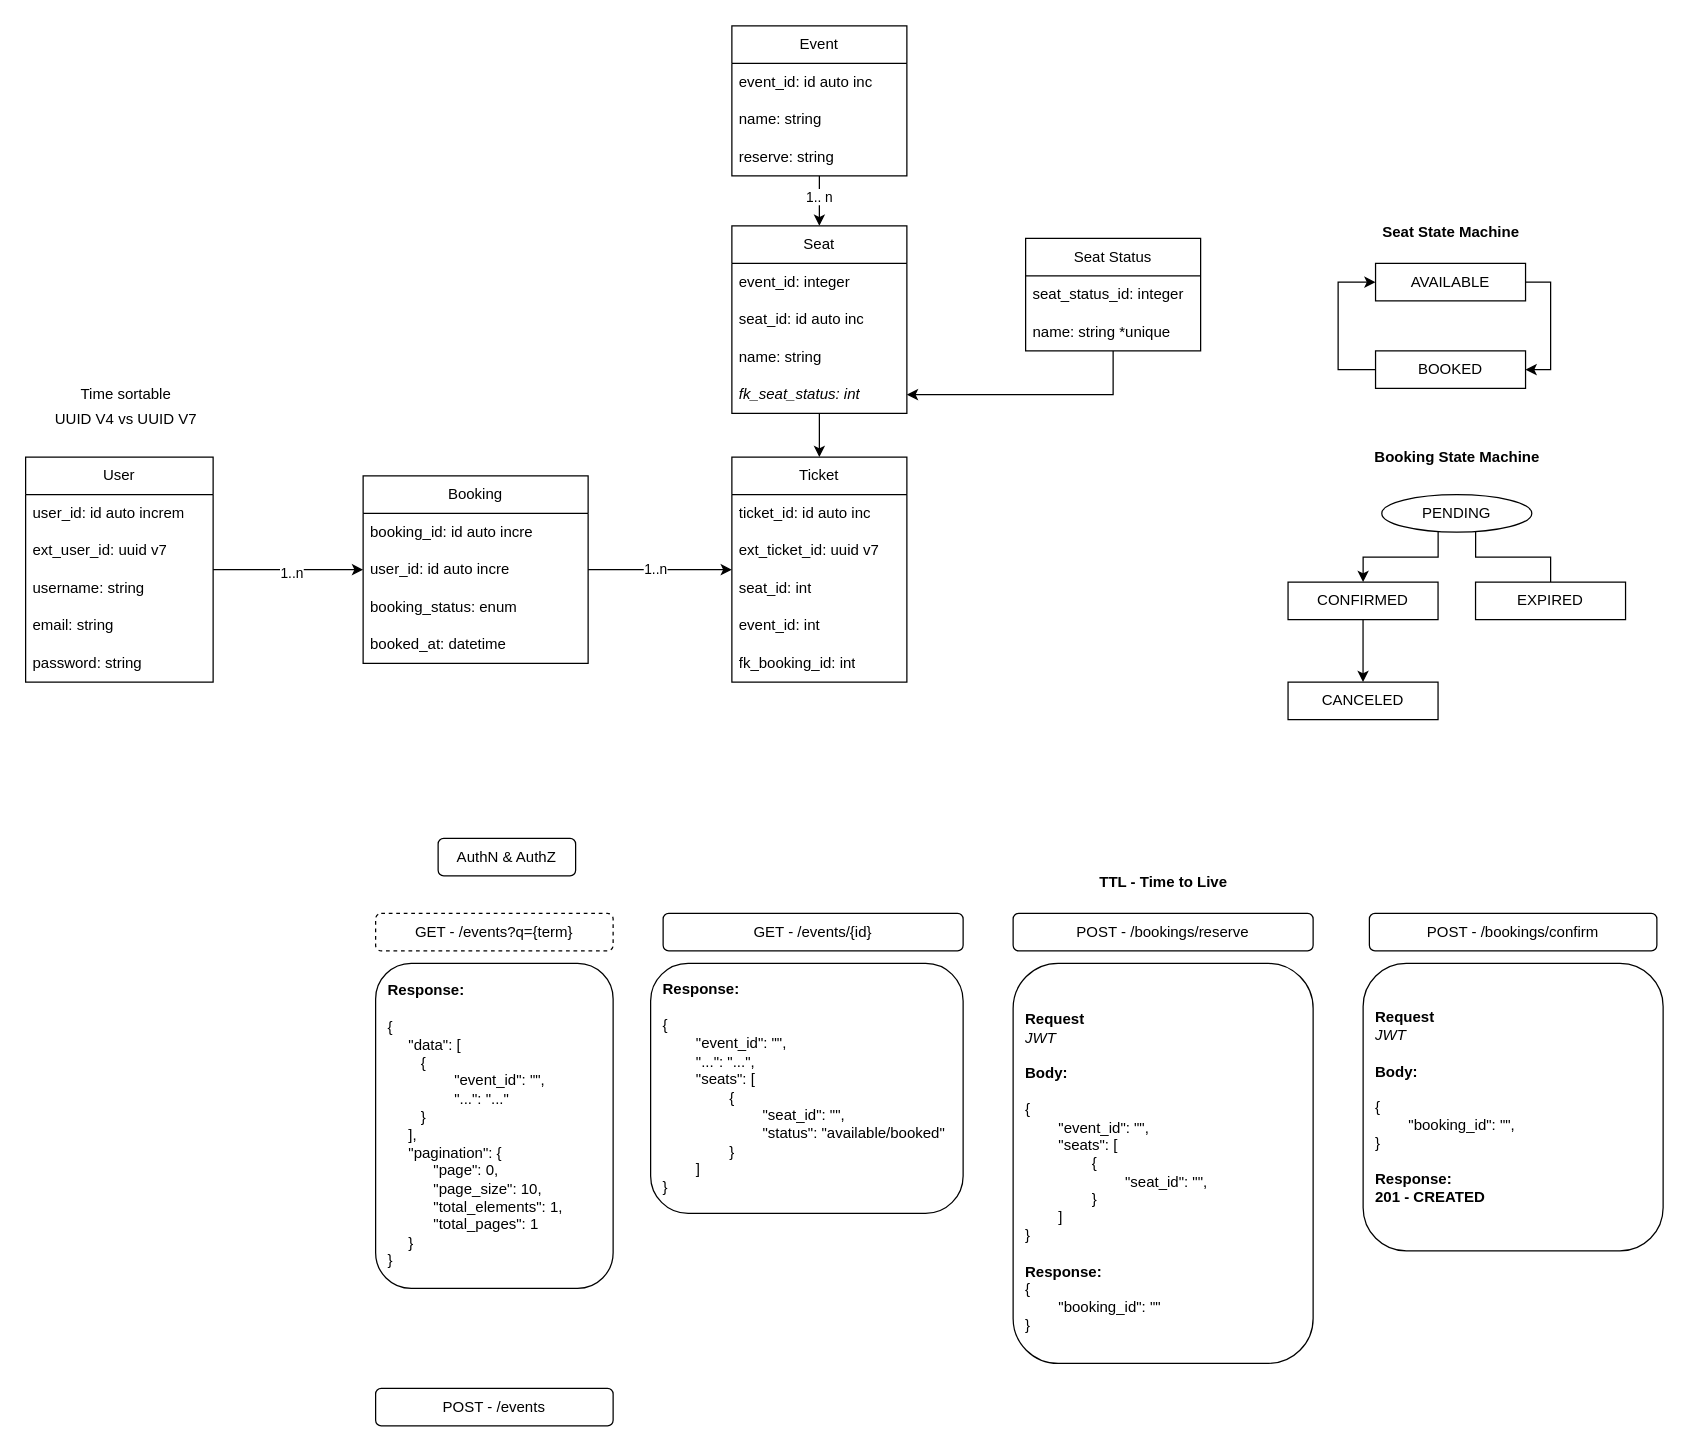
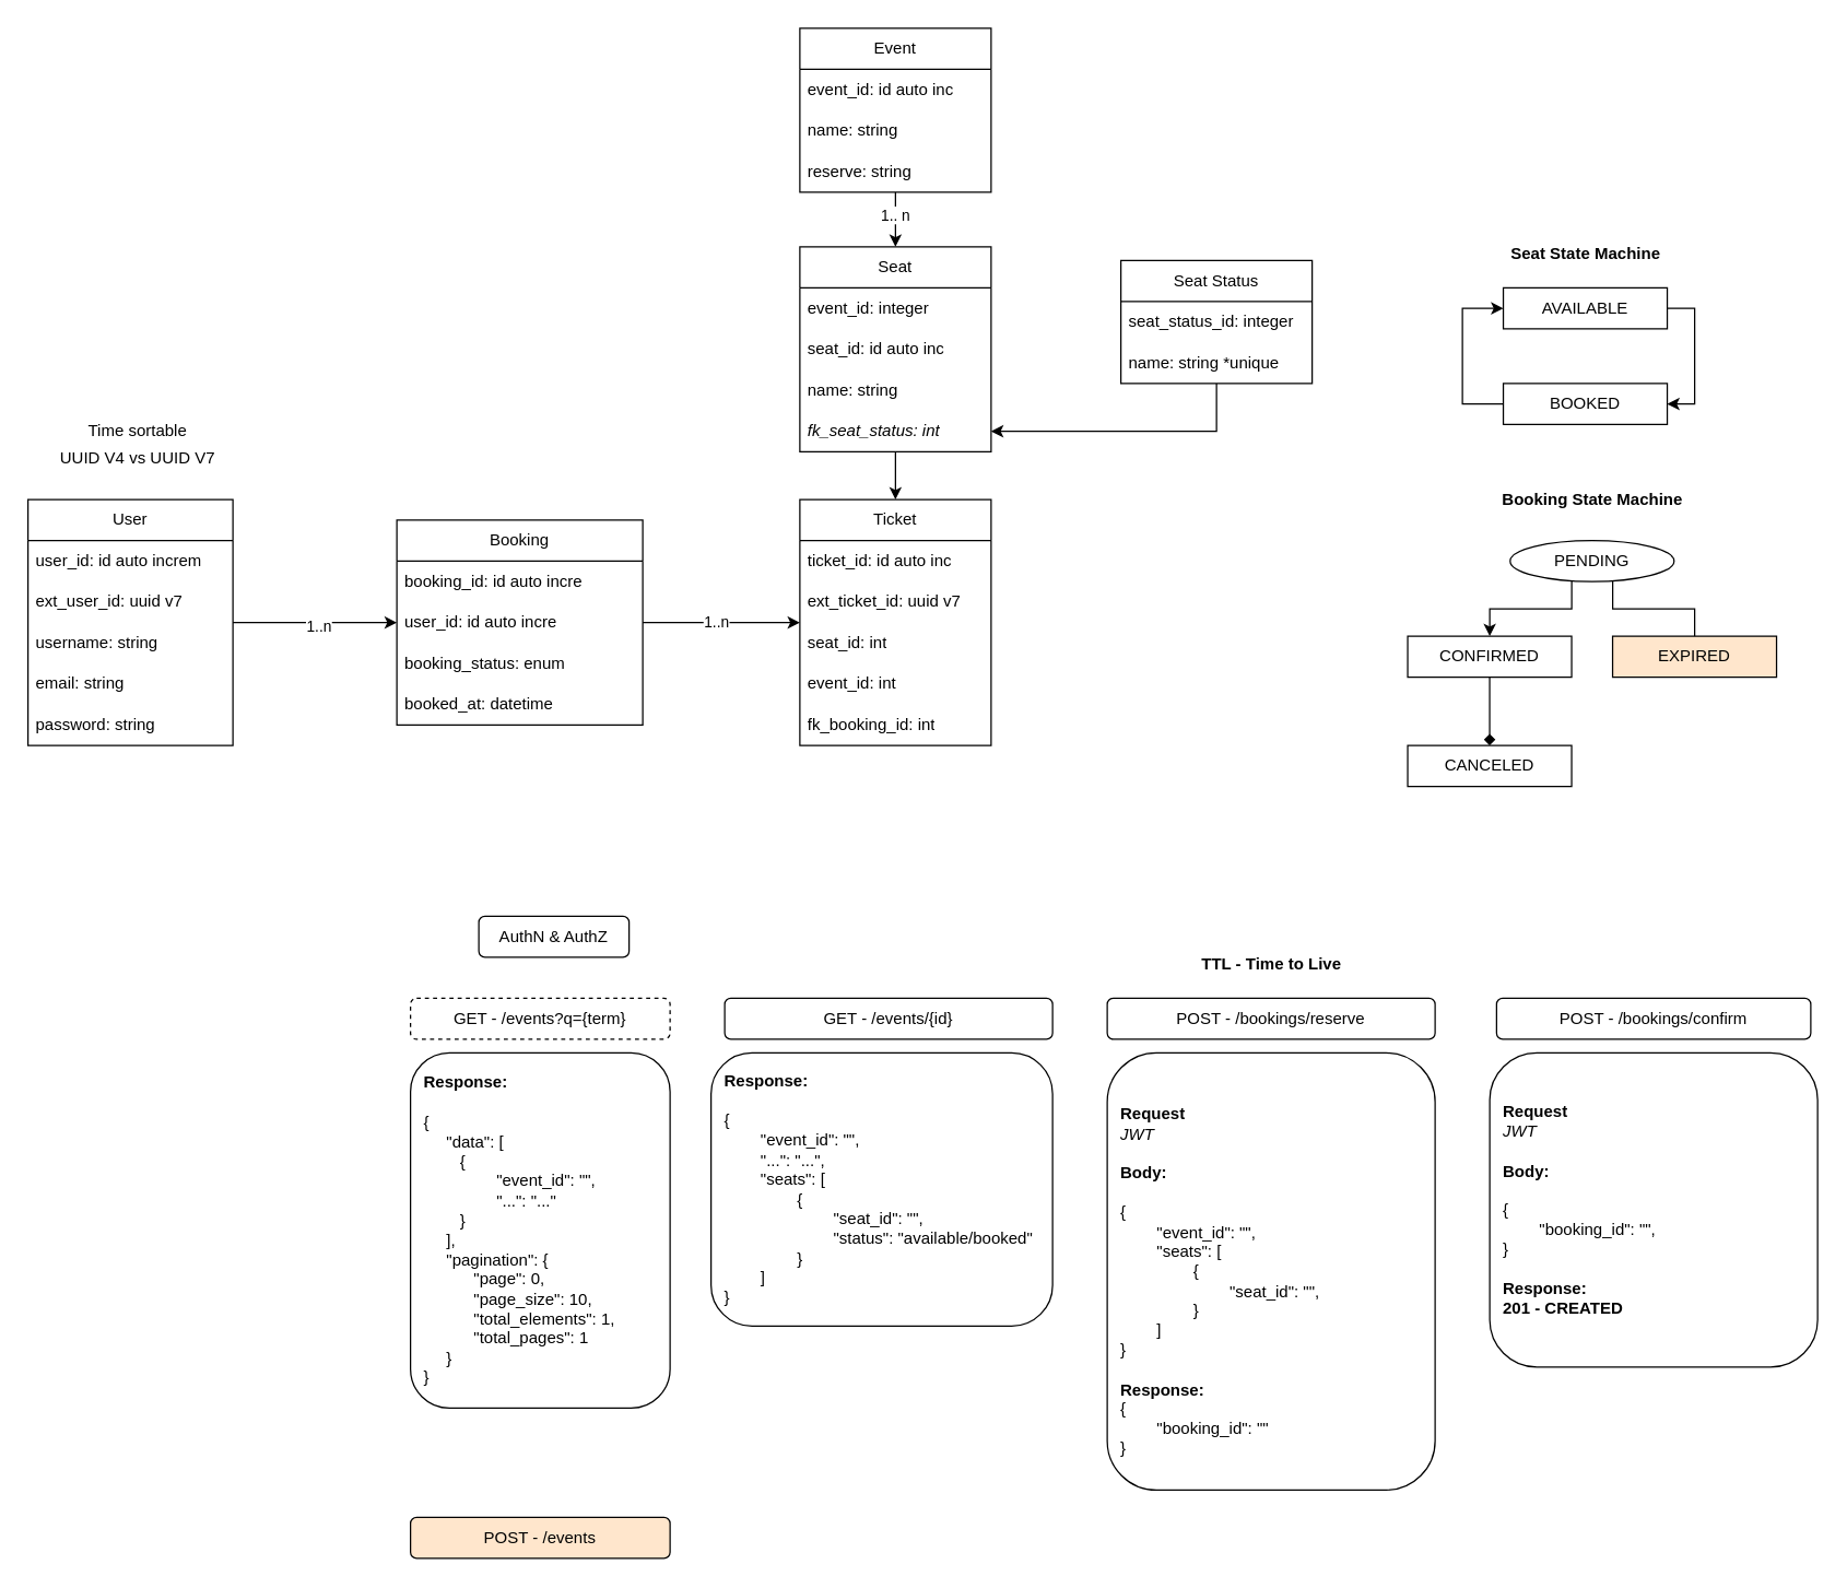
- <mxCell id="63" value="EXPIRED" style="rounded=0;whiteSpace=wrap;html=1;" vertex="1" parent="1"><mxGeometry x="1179.94" y="465" width="120" height="30" as="geometry" /></mxCell>
+ <mxCell id="63" value="EXPIRED" style="rounded=0;whiteSpace=wrap;html=1;fillColor=#ffe6cc;" vertex="1" parent="1"><mxGeometry x="1179.94" y="465" width="120" height="30" as="geometry" /></mxCell>
- <mxCell id="61" style="edgeStyle=orthogonalEdgeStyle;rounded=0;orthogonalLoop=1;jettySize=auto;html=1;" edge="1" parent="1" source="62" target="64"><mxGeometry relative="1" as="geometry" /></mxCell>
+ <mxCell id="61" style="edgeStyle=orthogonalEdgeStyle;rounded=0;orthogonalLoop=1;jettySize=auto;html=1;endArrow=diamond;" edge="1" parent="1" source="62" target="64"><mxGeometry relative="1" as="geometry" /></mxCell>
- <mxCell id="56" value="POST - /events" style="rounded=1;whiteSpace=wrap;html=1;" vertex="1" parent="1"><mxGeometry x="300" y="1110" width="190" height="30" as="geometry" /></mxCell>
+ <mxCell id="56" value="POST - /events" style="rounded=1;whiteSpace=wrap;html=1;fillColor=#ffe6cc;" vertex="1" parent="1"><mxGeometry x="300" y="1110" width="190" height="30" as="geometry" /></mxCell>
